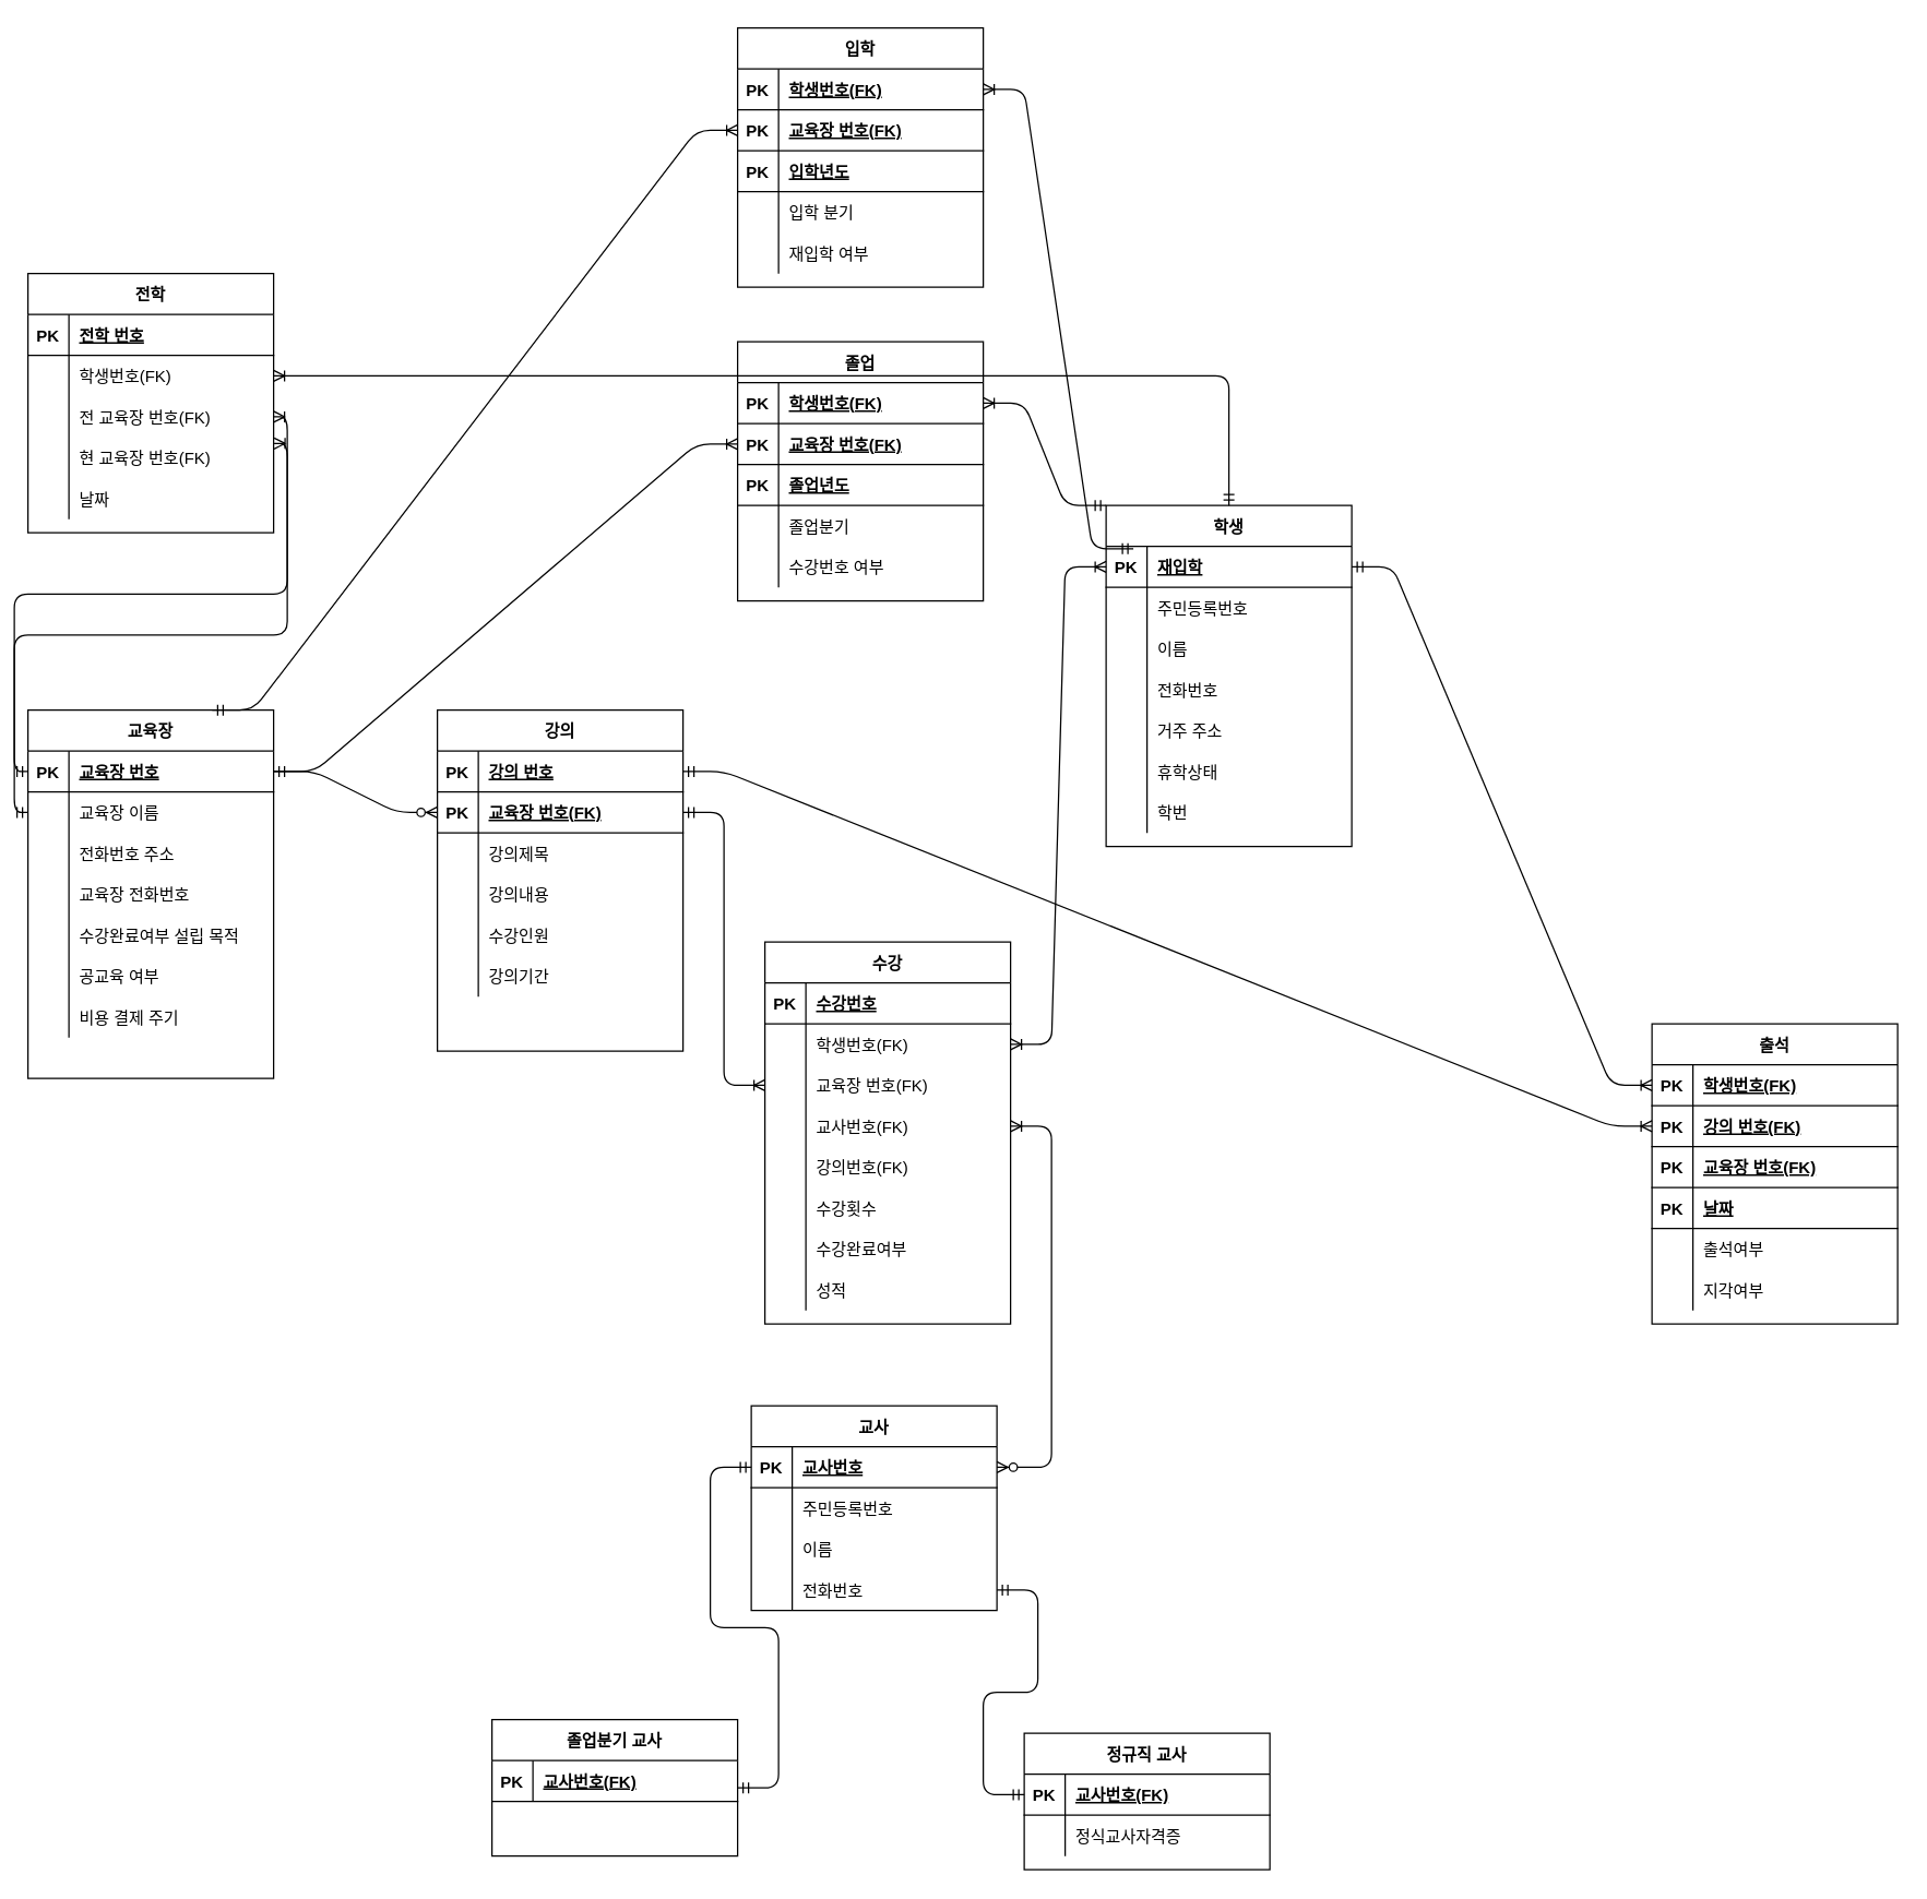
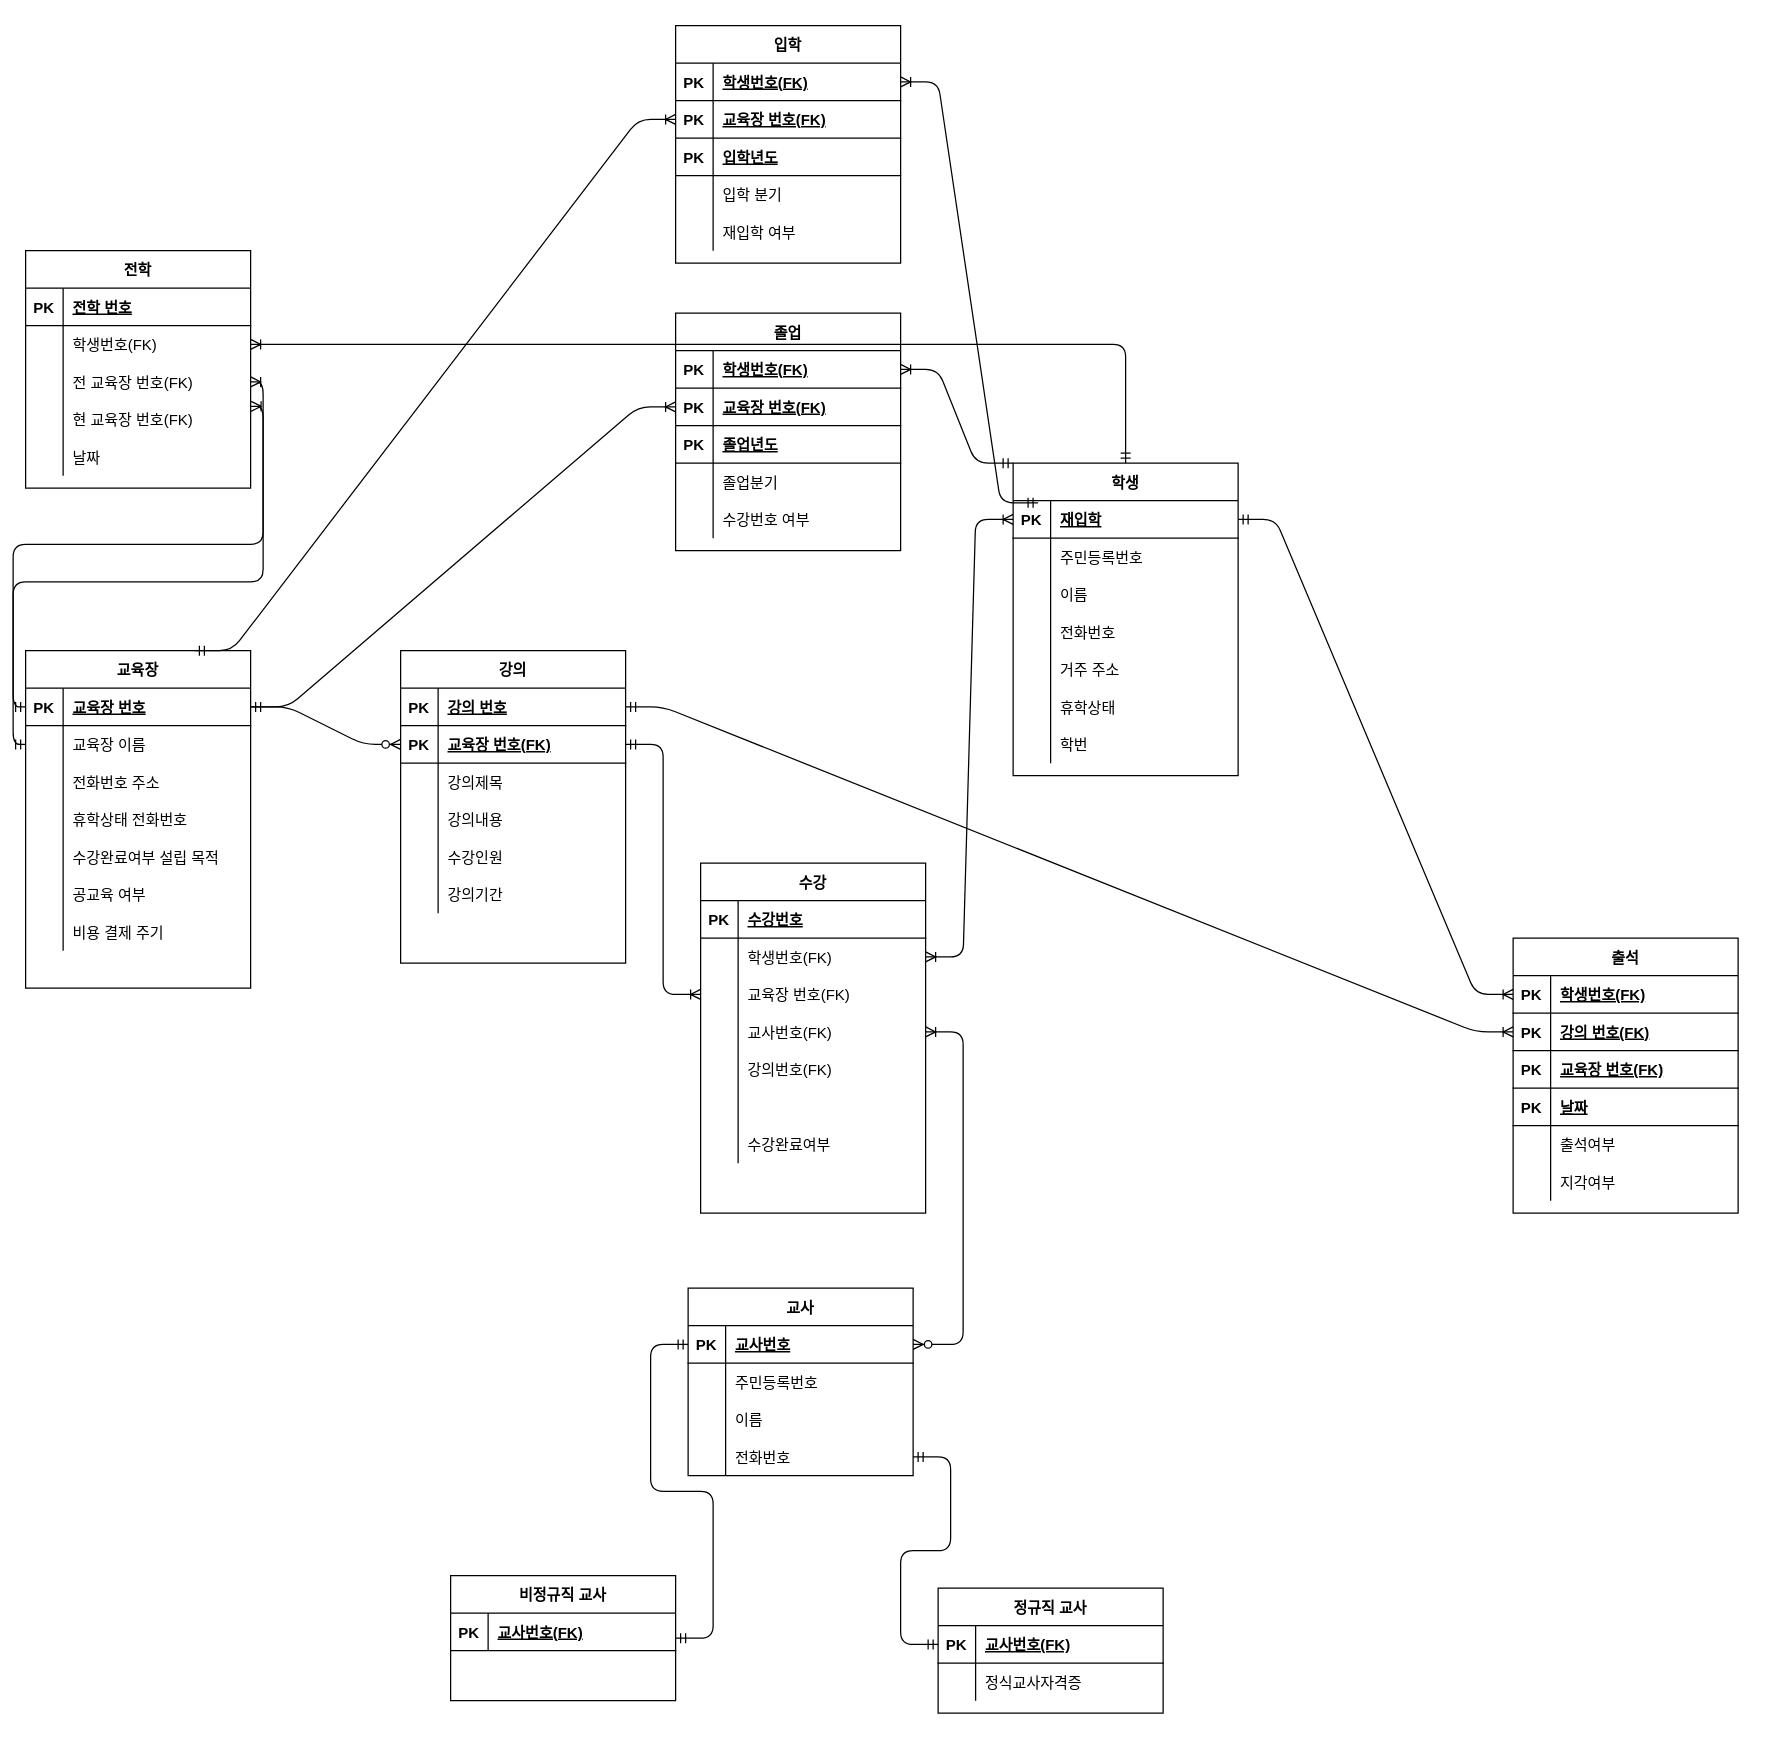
- <mxCell id="14" value="교육장 전화번호" style="shape=partialRectangle;connectable=0;fillColor=none;top=0;left=0;bottom=0;right=0;align=left;spacingLeft=6;overflow=hidden;" vertex="1" parent="12"><mxGeometry x="30" width="150" height="30" as="geometry" /></mxCell>
+ <mxCell id="14" value="휴학상태 전화번호" style="shape=partialRectangle;connectable=0;fillColor=none;top=0;left=0;bottom=0;right=0;align=left;spacingLeft=6;overflow=hidden;" vertex="1" parent="12"><mxGeometry x="30" width="150" height="30" as="geometry" /></mxCell>
- <mxCell id="66" value="수강횟수" style="shape=partialRectangle;connectable=0;fillColor=none;top=0;left=0;bottom=0;right=0;align=left;spacingLeft=6;overflow=hidden;" vertex="1" parent="64"><mxGeometry x="30" width="150" height="30" as="geometry" /></mxCell>
- <mxCell id="72" value="성적" style="shape=partialRectangle;connectable=0;fillColor=none;top=0;left=0;bottom=0;right=0;align=left;spacingLeft=6;overflow=hidden;" vertex="1" parent="70"><mxGeometry x="30" width="150" height="30" as="geometry" /></mxCell>
- <mxCell id="115" value="졸업분기 교사" style="shape=table;startSize=30;container=1;collapsible=1;childLayout=tableLayout;fixedRows=1;rowLines=0;fontStyle=1;align=center;resizeLast=1;" vertex="1" parent="1"><mxGeometry x="360" y="1260" width="180" height="100" as="geometry" /></mxCell>
+ <mxCell id="115" value="비정규직 교사" style="shape=table;startSize=30;container=1;collapsible=1;childLayout=tableLayout;fixedRows=1;rowLines=0;fontStyle=1;align=center;resizeLast=1;" vertex="1" parent="1"><mxGeometry x="360" y="1260" width="180" height="100" as="geometry" /></mxCell>
